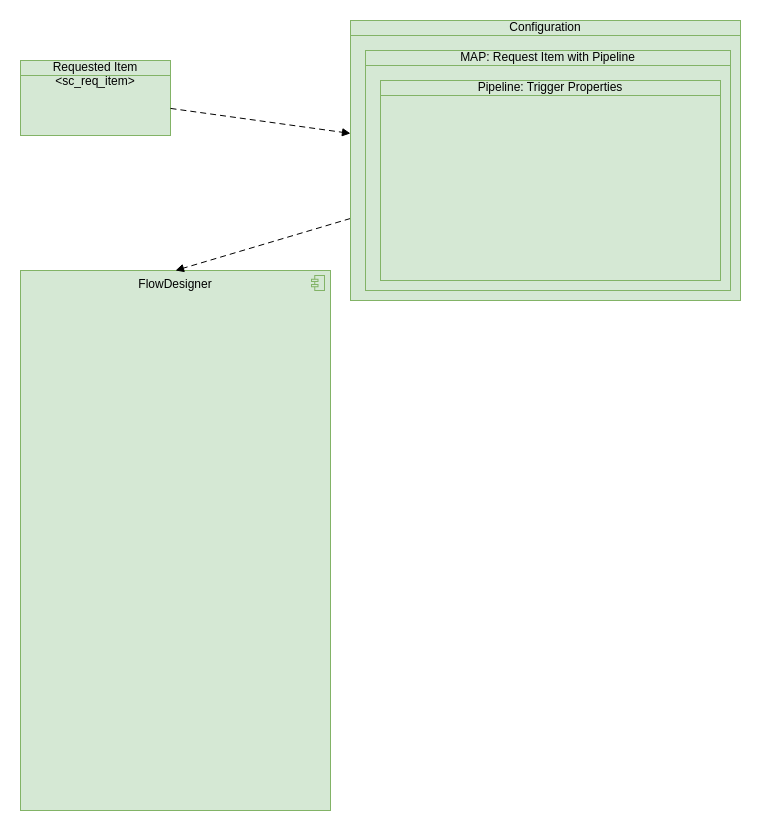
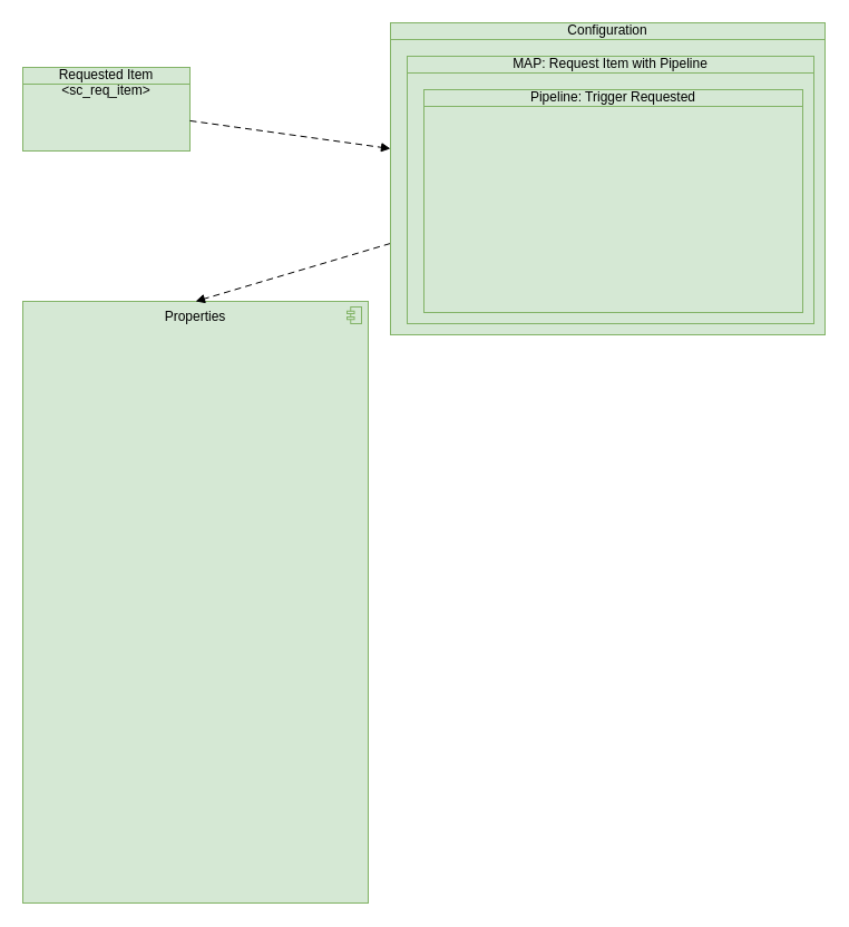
- <mxCell id="8" value="&lt;div&gt;Pipeline: Trigger Properties &lt;/div&gt;" style="html=1;outlineConnect=0;whiteSpace=wrap;fillColor=#d5e8d4;shape=mxgraph.archimate3.businessObject;overflow=fill;strokeColor=#82b366;" vertex="1" parent="1"><mxGeometry x="380" y="80" width="340" height="200" as="geometry" /></mxCell>
+ <mxCell id="8" value="&lt;div&gt;Pipeline: Trigger Requested &lt;/div&gt;" style="html=1;outlineConnect=0;whiteSpace=wrap;fillColor=#d5e8d4;shape=mxgraph.archimate3.businessObject;overflow=fill;strokeColor=#82b366;" vertex="1" parent="1"><mxGeometry x="380" y="80" width="340" height="200" as="geometry" /></mxCell>
- <mxCell id="2" value="FlowDesigner" style="html=1;outlineConnect=0;whiteSpace=wrap;fillColor=#d5e8d4;shape=mxgraph.archimate3.application;appType=comp;archiType=square;verticalAlign=top;strokeColor=#82b366;" parent="1" vertex="1"><mxGeometry x="20" y="270" width="310" height="540" as="geometry" /></mxCell>
+ <mxCell id="2" value="Properties" style="html=1;outlineConnect=0;whiteSpace=wrap;fillColor=#d5e8d4;shape=mxgraph.archimate3.application;appType=comp;archiType=square;verticalAlign=top;strokeColor=#82b366;" parent="1" vertex="1"><mxGeometry x="20" y="270" width="310" height="540" as="geometry" /></mxCell>
